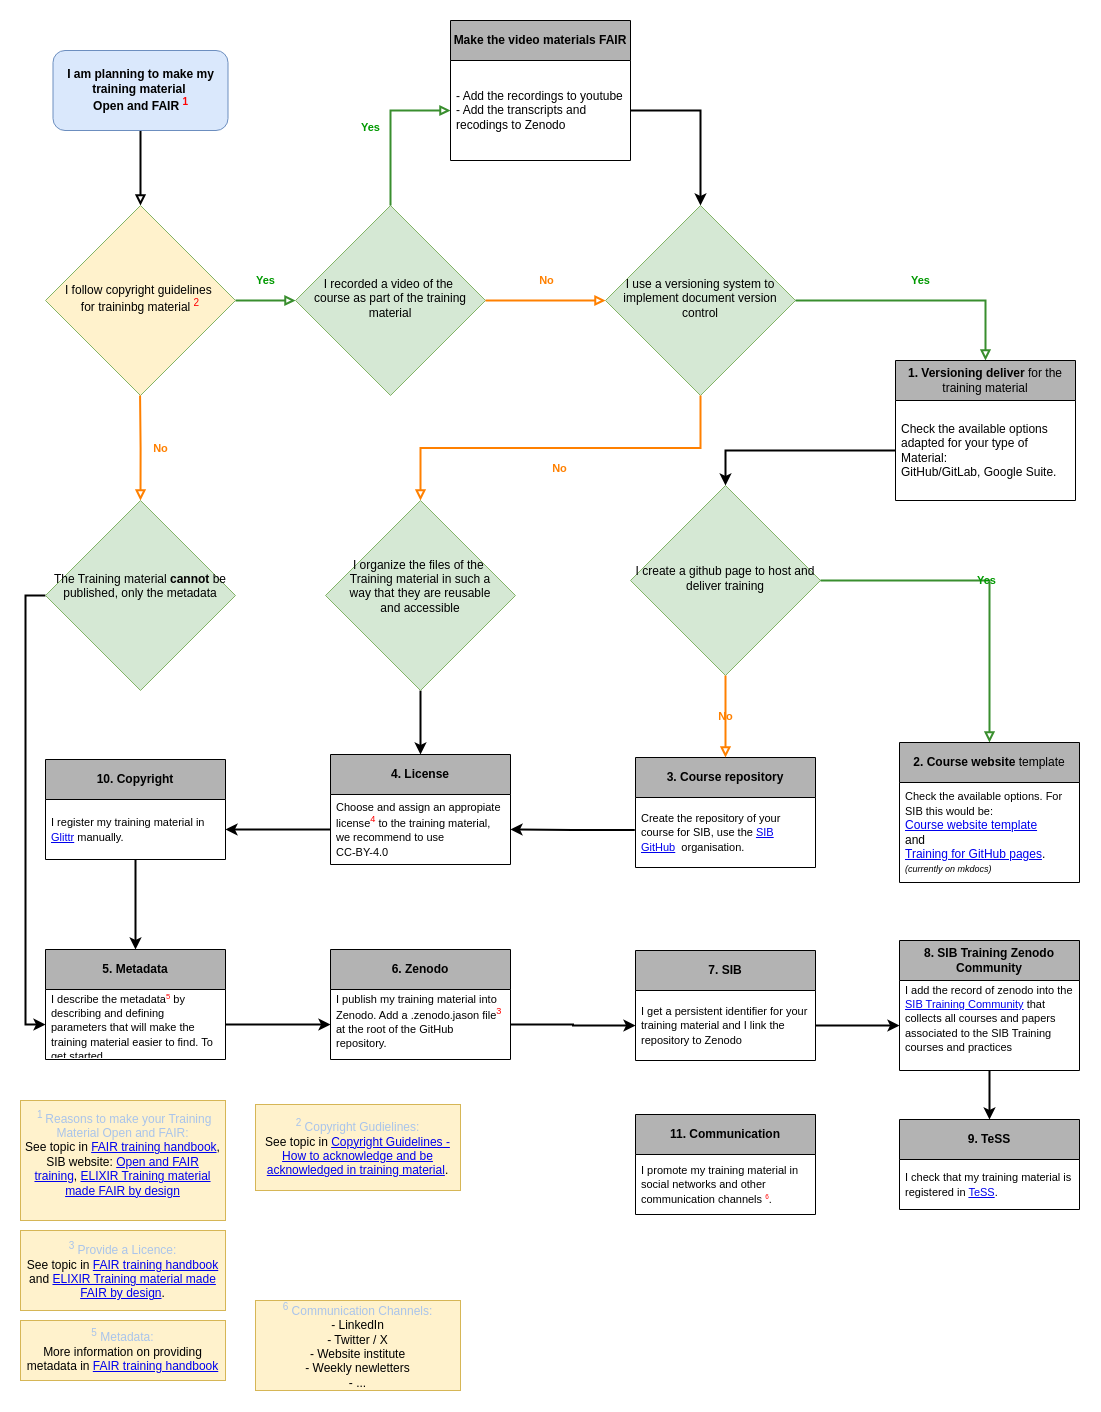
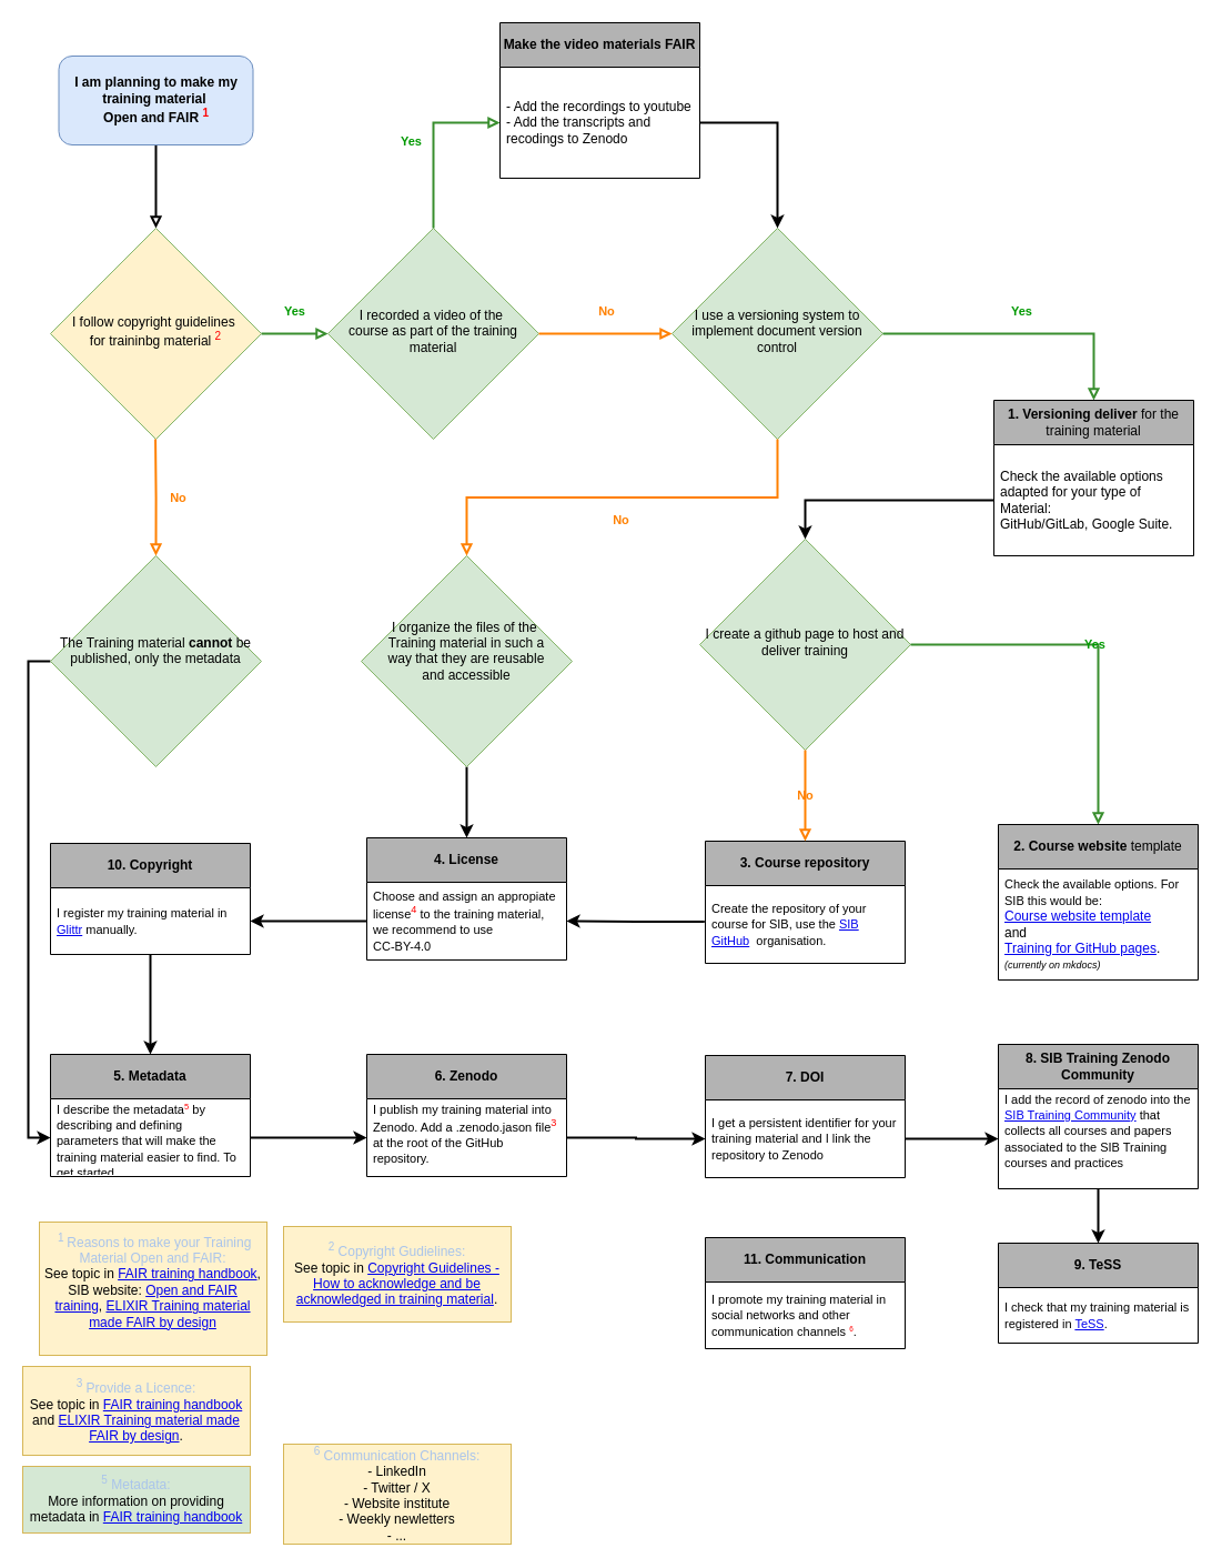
- <mxCell id="28" value="&lt;span style=&quot;font-weight: 700;&quot;&gt;7. SIB&lt;/span&gt;" style="swimlane;fontStyle=0;childLayout=stackLayout;horizontal=1;startSize=40;horizontalStack=0;resizeParent=1;resizeParentMax=0;resizeLast=0;collapsible=1;marginBottom=0;whiteSpace=wrap;html=1;fillColor=#B3B3B3;" parent="1" vertex="1"><mxGeometry x="635" y="950" width="180" height="110" as="geometry" /></mxCell>
+ <mxCell id="28" value="&lt;span style=&quot;font-weight: 700;&quot;&gt;7. DOI&lt;/span&gt;" style="swimlane;fontStyle=0;childLayout=stackLayout;horizontal=1;startSize=40;horizontalStack=0;resizeParent=1;resizeParentMax=0;resizeLast=0;collapsible=1;marginBottom=0;whiteSpace=wrap;html=1;fillColor=#B3B3B3;" parent="1" vertex="1"><mxGeometry x="635" y="950" width="180" height="110" as="geometry" /></mxCell>
- <mxCell id="50" value="&lt;div style=&quot;&quot;&gt;&lt;font color=&quot;#a9c4eb&quot;&gt;&lt;span style=&quot;background-color: initial;&quot;&gt;&amp;nbsp;&lt;/span&gt;&lt;sup style=&quot;background-color: initial;&quot;&gt;1&amp;nbsp;&lt;/sup&gt;&lt;span style=&quot;background-color: initial;&quot;&gt;Reasons to make your Training Material Open and FAIR:&lt;/span&gt;&lt;/font&gt;&lt;/div&gt;&lt;div style=&quot;&quot;&gt;See topic in &lt;a href=&quot;https://elixir-europe-training.github.io/ELIXIR-TrP-FAIR-training-handbook/chapters/chapter_01/#initial-considerations-for-applying-fair-principles-to-training-materials&quot;&gt;FAIR training handbook&lt;/a&gt;, SIB website:&amp;nbsp;&lt;a href=&quot;https://www.sib.swiss/training/open-and-fair-training&quot;&gt;Open and FAIR training&lt;/a&gt;,&amp;nbsp;&lt;a href=&quot;https://elixir-europe-training.github.io/ELIXIR-TrP-FAIR-Material-By-Design/&quot;&gt;ELIXIR Training material made FAIR by design&lt;/a&gt;&lt;/div&gt;&lt;div&gt;&lt;br&gt;&lt;/div&gt;" style="rounded=0;whiteSpace=wrap;html=1;fillColor=#fff2cc;strokeColor=#d6b656;" parent="1" vertex="1"><mxGeometry x="20" y="1100" width="205" height="120" as="geometry" /></mxCell>
+ <mxCell id="50" value="&lt;div style=&quot;&quot;&gt;&lt;font color=&quot;#a9c4eb&quot;&gt;&lt;span style=&quot;background-color: initial;&quot;&gt;&amp;nbsp;&lt;/span&gt;&lt;sup style=&quot;background-color: initial;&quot;&gt;1&amp;nbsp;&lt;/sup&gt;&lt;span style=&quot;background-color: initial;&quot;&gt;Reasons to make your Training Material Open and FAIR:&lt;/span&gt;&lt;/font&gt;&lt;/div&gt;&lt;div style=&quot;&quot;&gt;See topic in &lt;a href=&quot;https://elixir-europe-training.github.io/ELIXIR-TrP-FAIR-training-handbook/chapters/chapter_01/#initial-considerations-for-applying-fair-principles-to-training-materials&quot;&gt;FAIR training handbook&lt;/a&gt;, SIB website:&amp;nbsp;&lt;a href=&quot;https://www.sib.swiss/training/open-and-fair-training&quot;&gt;Open and FAIR training&lt;/a&gt;,&amp;nbsp;&lt;a href=&quot;https://elixir-europe-training.github.io/ELIXIR-TrP-FAIR-Material-By-Design/&quot;&gt;ELIXIR Training material made FAIR by design&lt;/a&gt;&lt;/div&gt;&lt;div&gt;&lt;br&gt;&lt;/div&gt;" style="rounded=0;whiteSpace=wrap;html=1;fillColor=#fff2cc;strokeColor=#d6b656;" parent="1" vertex="1"><mxGeometry x="35" y="1100" width="205" height="120" as="geometry" /></mxCell>
- <mxCell id="53" value="&lt;div style=&quot;&quot;&gt;&lt;div&gt;&lt;span style=&quot;background-color: initial;&quot;&gt;&lt;font color=&quot;#a9c4eb&quot;&gt;&lt;sup&gt;5&lt;/sup&gt; Metadata:&lt;/font&gt;&lt;/span&gt;&lt;/div&gt;&lt;div&gt;More information on providing metadata in &lt;a href=&quot;https://elixir-europe-training.github.io/ELIXIR-TrP-FAIR-training-handbook/chapters/chapter_08/&quot;&gt;FAIR training handbook&lt;/a&gt;&lt;/div&gt;&lt;/div&gt;" style="rounded=0;whiteSpace=wrap;html=1;fillColor=#fff2cc;strokeColor=#d6b656;" parent="1" vertex="1"><mxGeometry x="20" y="1320" width="205" height="60" as="geometry" /></mxCell>
+ <mxCell id="53" value="&lt;div style=&quot;&quot;&gt;&lt;div&gt;&lt;span style=&quot;background-color: initial;&quot;&gt;&lt;font color=&quot;#a9c4eb&quot;&gt;&lt;sup&gt;5&lt;/sup&gt; Metadata:&lt;/font&gt;&lt;/span&gt;&lt;/div&gt;&lt;div&gt;More information on providing metadata in &lt;a href=&quot;https://elixir-europe-training.github.io/ELIXIR-TrP-FAIR-training-handbook/chapters/chapter_08/&quot;&gt;FAIR training handbook&lt;/a&gt;&lt;/div&gt;&lt;/div&gt;" style="rounded=0;whiteSpace=wrap;html=1;fillColor=#d5e8d4;strokeColor=#d6b656;" parent="1" vertex="1"><mxGeometry x="20" y="1320" width="205" height="60" as="geometry" /></mxCell>
